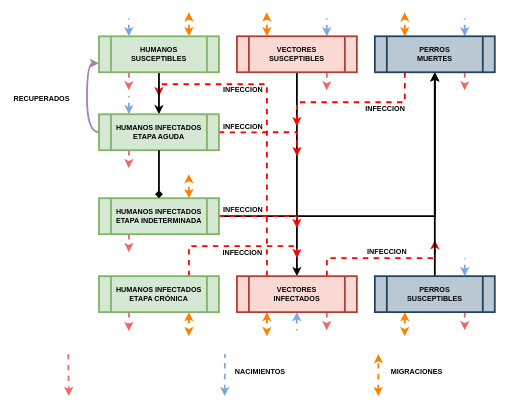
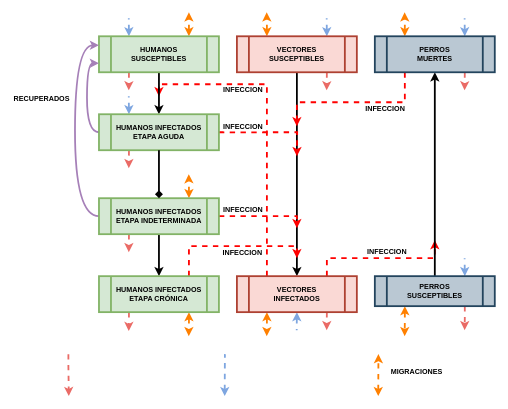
+ <mxCell id="38" style="edgeStyle=orthogonalEdgeStyle;curved=1;rounded=0;orthogonalLoop=1;jettySize=auto;html=1;exitX=0;exitY=0.5;exitDx=0;exitDy=0;entryX=0;entryY=0.25;entryDx=0;entryDy=0;startArrow=none;startFill=0;endArrow=classic;endFill=1;strokeColor=#A680B8;strokeWidth=3;" edge="1" parent="1" source="43" target="30"><mxGeometry relative="1" as="geometry"><Array as="points"><mxPoint x="124" y="360" /><mxPoint x="124" y="75" /></Array></mxGeometry></mxCell>
- <mxCell id="37" style="edgeStyle=orthogonalEdgeStyle;rounded=0;orthogonalLoop=1;jettySize=auto;html=1;startArrow=none;startFill=0;endArrow=classic;endFill=1;strokeColor=#000000;strokeWidth=3;" edge="1" parent="1" source="43" target="21"><mxGeometry relative="1" as="geometry" /></mxCell>
+ <mxCell id="37" style="edgeStyle=orthogonalEdgeStyle;rounded=0;orthogonalLoop=1;jettySize=auto;html=1;entryX=0.5;entryY=0;entryDx=0;entryDy=0;startArrow=none;startFill=0;endArrow=classic;endFill=1;strokeColor=#000000;strokeWidth=3;" edge="1" parent="1" source="43" target="48"><mxGeometry relative="1" as="geometry" /></mxCell>
- <mxCell id="25" value="&lt;b&gt;PERROS&lt;br&gt;SUSCEPTIBLES&lt;br&gt;&lt;/b&gt;" style="shape=process;whiteSpace=wrap;html=1;backgroundOutline=1;labelBackgroundColor=none;strokeWidth=3;fillColor=#bac8d3;strokeColor=#23445d;" vertex="1" parent="1"><mxGeometry x="624" y="460" width="200" height="60" as="geometry" /></mxCell>
+ <mxCell id="25" value="&lt;b&gt;PERROS&lt;br&gt;SUSCEPTIBLES&lt;br&gt;&lt;/b&gt;" style="shape=process;whiteSpace=wrap;html=1;backgroundOutline=1;labelBackgroundColor=none;strokeWidth=3;fillColor=#bac8d3;strokeColor=#23445d;" vertex="1" parent="1"><mxGeometry x="624" y="460" width="200" height="50" as="geometry" /></mxCell>
- <mxCell id="54" value="&lt;b&gt;NACIMIENTOS&lt;/b&gt;" style="text;html=1;resizable=0;points=[];autosize=1;align=left;verticalAlign=top;spacingTop=-4;" vertex="1" parent="1"><mxGeometry x="389" y="610" width="100" height="20" as="geometry" /></mxCell>
